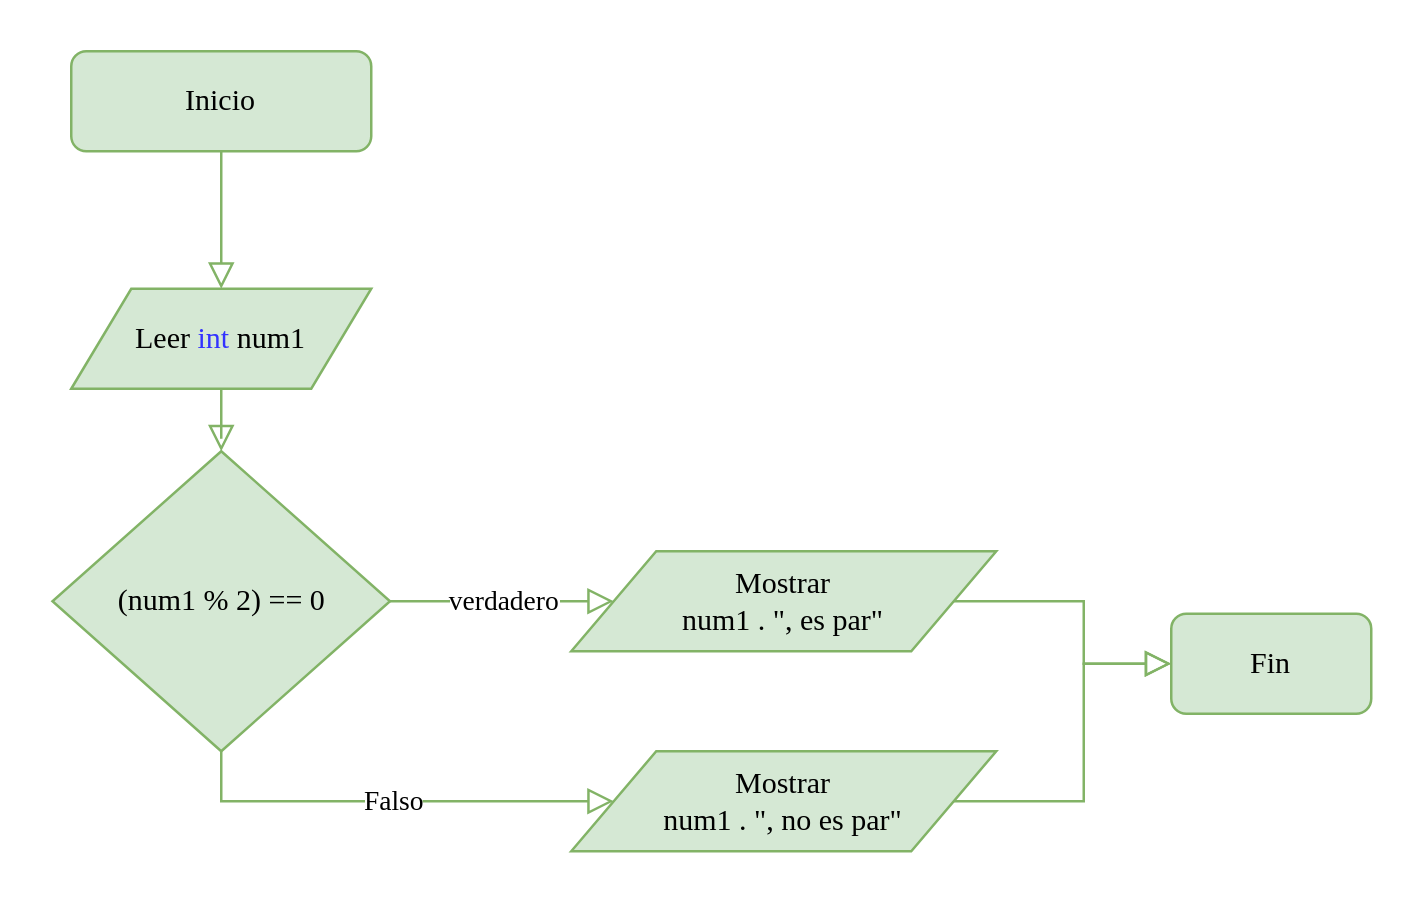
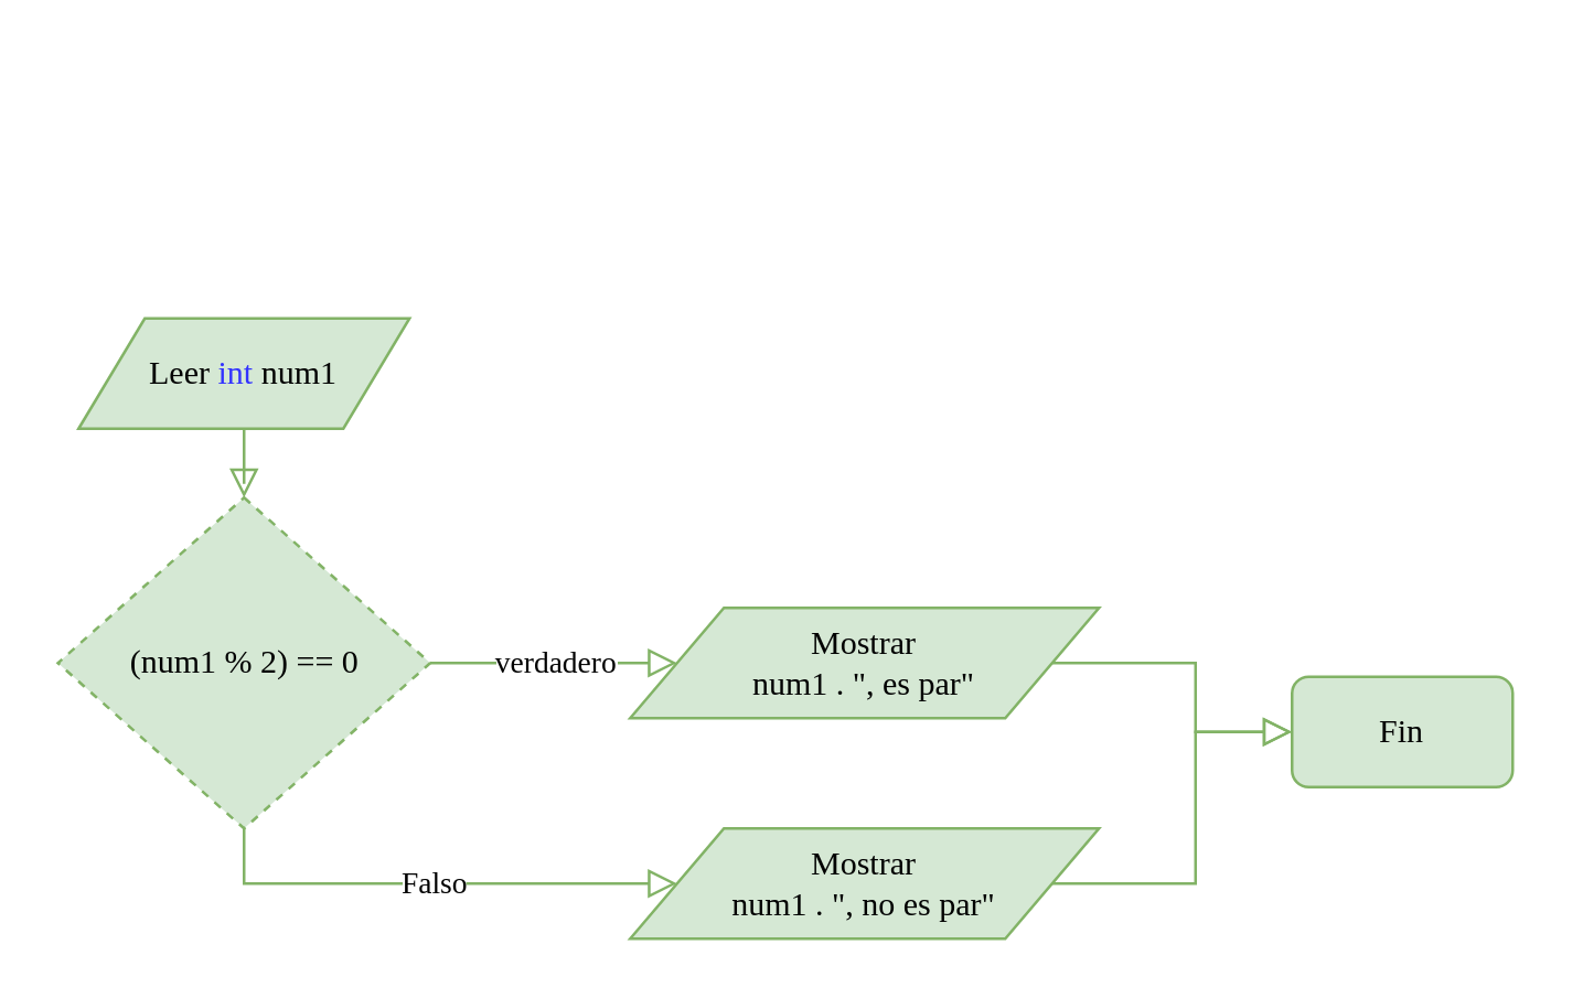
- <mxCell id="3" value="&lt;font face=&quot;Tahoma&quot;&gt;Inicio&lt;/font&gt;" style="rounded=1;whiteSpace=wrap;html=1;fontSize=12;glass=0;strokeWidth=1;shadow=0;fillColor=#d5e8d4;strokeColor=#82b366;" parent="1" vertex="1"><mxGeometry x="28" y="20" width="120" height="40" as="geometry" /></mxCell>
- <mxCell id="2" value="" style="rounded=0;html=1;jettySize=auto;orthogonalLoop=1;fontSize=11;endArrow=block;endFill=0;endSize=8;strokeWidth=1;shadow=0;labelBackgroundColor=none;edgeStyle=orthogonalEdgeStyle;entryX=0.5;entryY=0;entryDx=0;entryDy=0;fillColor=#d5e8d4;strokeColor=#82b366;" parent="1" source="3" target="5" edge="1"><mxGeometry relative="1" as="geometry"><mxPoint x="88" y="110" as="targetPoint" /></mxGeometry></mxCell>
- <mxCell id="8" value="&lt;font face=&quot;Tahoma&quot;&gt;(num1 % 2) == 0&lt;/font&gt;" style="rhombus;whiteSpace=wrap;html=1;fillColor=#d5e8d4;strokeColor=#82b366;" parent="1" vertex="1"><mxGeometry x="20.5" y="180" width="135" height="120" as="geometry" /></mxCell>
+ <mxCell id="8" value="&lt;font face=&quot;Tahoma&quot;&gt;(num1 % 2) == 0&lt;/font&gt;" style="rhombus;whiteSpace=wrap;html=1;fillColor=#d5e8d4;strokeColor=#82b366;dashed=1;" parent="1" vertex="1"><mxGeometry x="20.5" y="180" width="135" height="120" as="geometry" /></mxCell>
